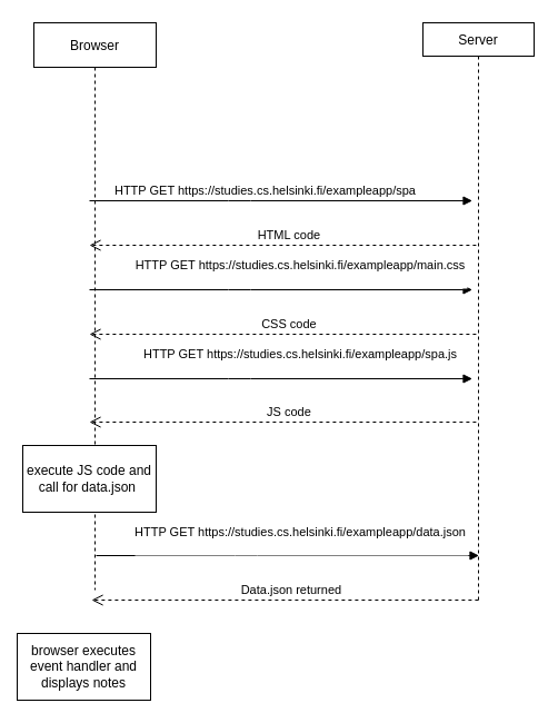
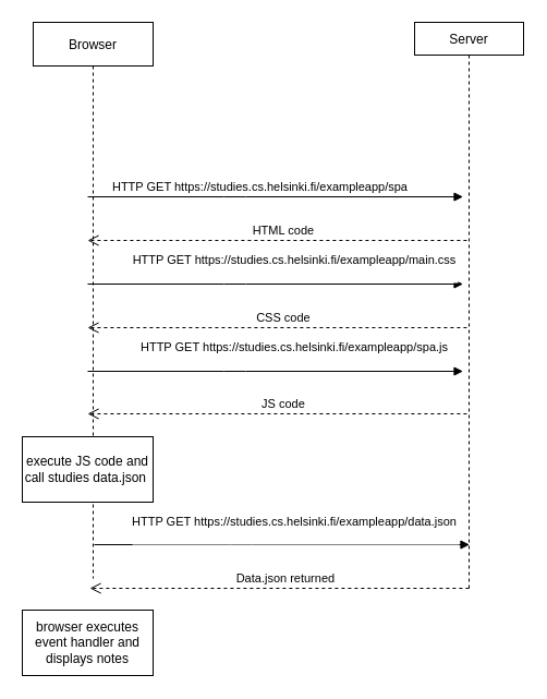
- <mxCell id="3" value="execute JS code and call for data.json&amp;nbsp;" style="rounded=0;whiteSpace=wrap;html=1;fontColor=#000000;" parent="2" vertex="1"><mxGeometry x="-10" y="380" width="120" height="60" as="geometry" /></mxCell>
+ <mxCell id="3" value="execute JS code and call studies data.json&amp;nbsp;" style="rounded=0;whiteSpace=wrap;html=1;fontColor=#000000;" parent="2" vertex="1"><mxGeometry x="-10" y="380" width="120" height="60" as="geometry" /></mxCell>
- <mxCell id="13" value="browser executes event handler and displays notes" style="rounded=0;whiteSpace=wrap;html=1;fontColor=#000000;" parent="1" vertex="1"><mxGeometry x="15" y="569" width="120" height="60" as="geometry" /></mxCell>
+ <mxCell id="13" value="browser executes event handler and displays notes" style="rounded=0;whiteSpace=wrap;html=1;fontColor=#000000;" parent="1" vertex="1"><mxGeometry x="20" y="559" width="120" height="60" as="geometry" /></mxCell>
